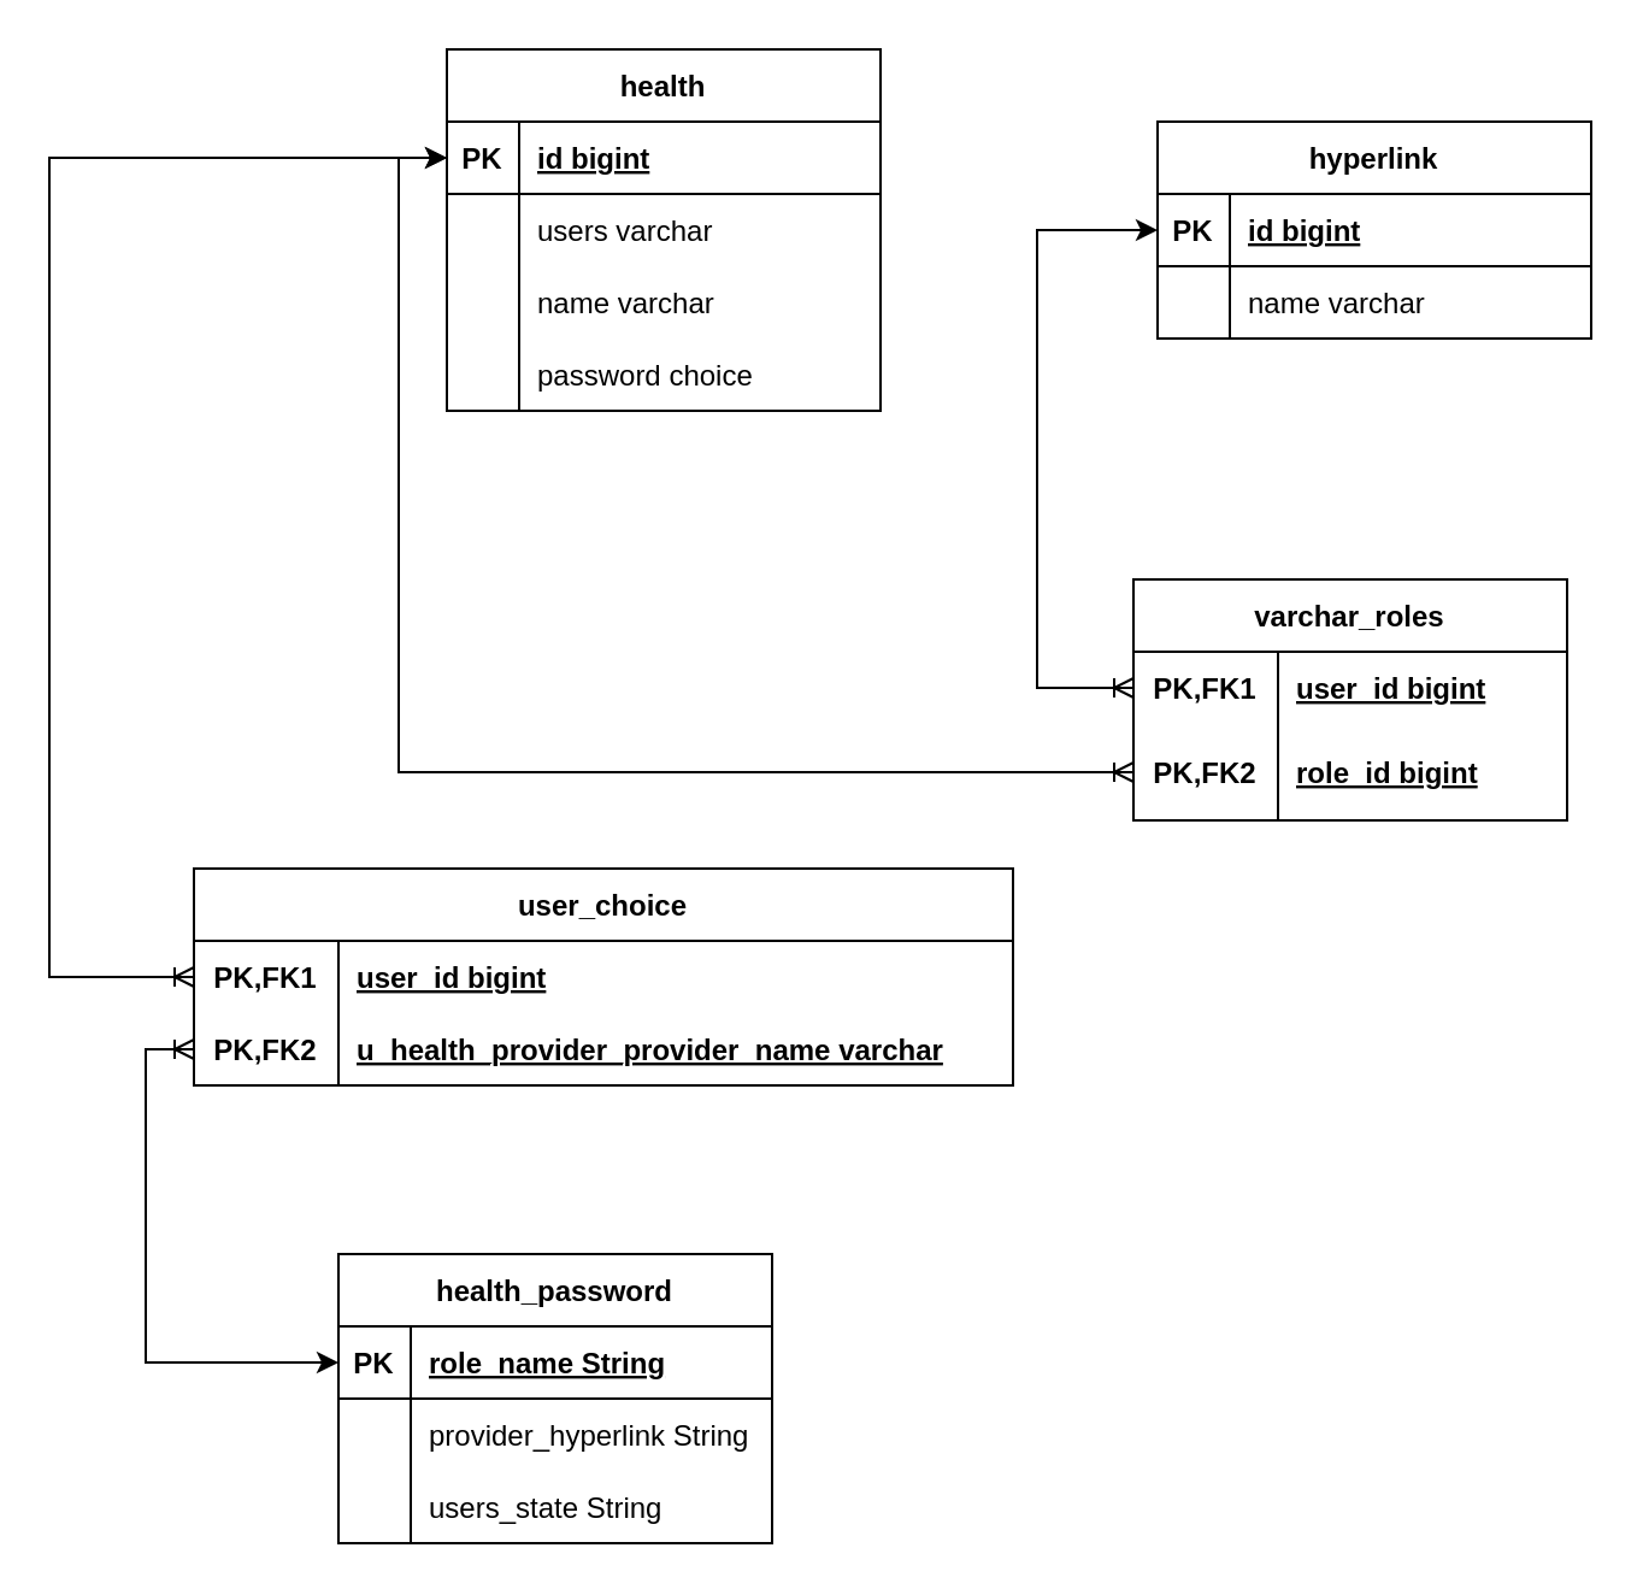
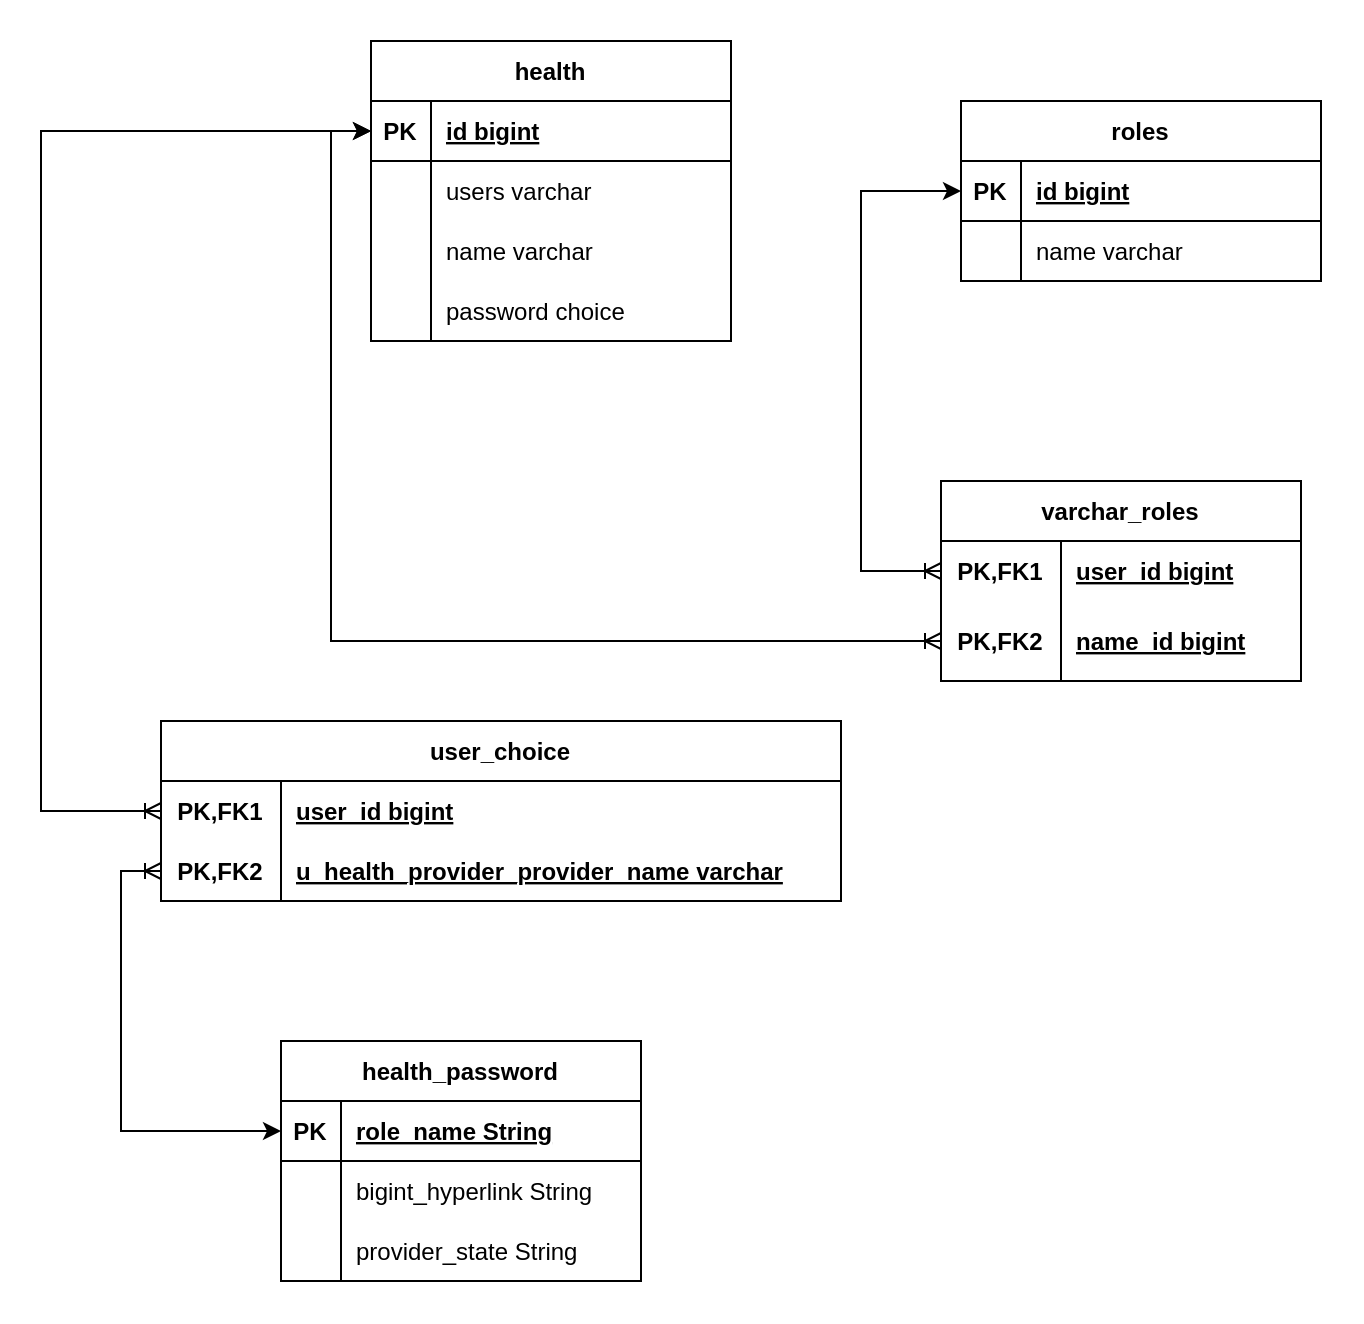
- <mxCell id="33" value="hyperlink" style="shape=table;startSize=30;container=1;collapsible=1;childLayout=tableLayout;fixedRows=1;rowLines=0;fontStyle=1;align=center;resizeLast=1;" vertex="1" parent="1"><mxGeometry x="480" y="50" width="180" height="90" as="geometry" /></mxCell>
+ <mxCell id="33" value="roles" style="shape=table;startSize=30;container=1;collapsible=1;childLayout=tableLayout;fixedRows=1;rowLines=0;fontStyle=1;align=center;resizeLast=1;" vertex="1" parent="1"><mxGeometry x="480" y="50" width="180" height="90" as="geometry" /></mxCell>
- <mxCell id="9" value="role_id bigint" style="shape=partialRectangle;connectable=0;fillColor=none;top=0;left=0;bottom=0;right=0;align=left;spacingLeft=6;fontStyle=5;overflow=hidden;" vertex="1" parent="7"><mxGeometry x="60" width="120" height="40" as="geometry"><mxRectangle width="120" height="40" as="alternateBounds" /></mxGeometry></mxCell>
+ <mxCell id="9" value="name_id bigint" style="shape=partialRectangle;connectable=0;fillColor=none;top=0;left=0;bottom=0;right=0;align=left;spacingLeft=6;fontStyle=5;overflow=hidden;" vertex="1" parent="7"><mxGeometry x="60" width="120" height="40" as="geometry"><mxRectangle width="120" height="40" as="alternateBounds" /></mxGeometry></mxCell>
- <mxCell id="29" value="provider_hyperlink String" style="shape=partialRectangle;connectable=0;fillColor=none;top=0;left=0;bottom=0;right=0;align=left;spacingLeft=6;overflow=hidden;" vertex="1" parent="27"><mxGeometry x="30" width="150" height="30" as="geometry"><mxRectangle width="150" height="30" as="alternateBounds" /></mxGeometry></mxCell>
+ <mxCell id="29" value="bigint_hyperlink String" style="shape=partialRectangle;connectable=0;fillColor=none;top=0;left=0;bottom=0;right=0;align=left;spacingLeft=6;overflow=hidden;" vertex="1" parent="27"><mxGeometry x="30" width="150" height="30" as="geometry"><mxRectangle width="150" height="30" as="alternateBounds" /></mxGeometry></mxCell>
- <mxCell id="32" value="users_state String" style="shape=partialRectangle;connectable=0;fillColor=none;top=0;left=0;bottom=0;right=0;align=left;spacingLeft=6;overflow=hidden;" vertex="1" parent="30"><mxGeometry x="30" width="150" height="30" as="geometry"><mxRectangle width="150" height="30" as="alternateBounds" /></mxGeometry></mxCell>
+ <mxCell id="32" value="provider_state String" style="shape=partialRectangle;connectable=0;fillColor=none;top=0;left=0;bottom=0;right=0;align=left;spacingLeft=6;overflow=hidden;" vertex="1" parent="30"><mxGeometry x="30" width="150" height="30" as="geometry"><mxRectangle width="150" height="30" as="alternateBounds" /></mxGeometry></mxCell>
